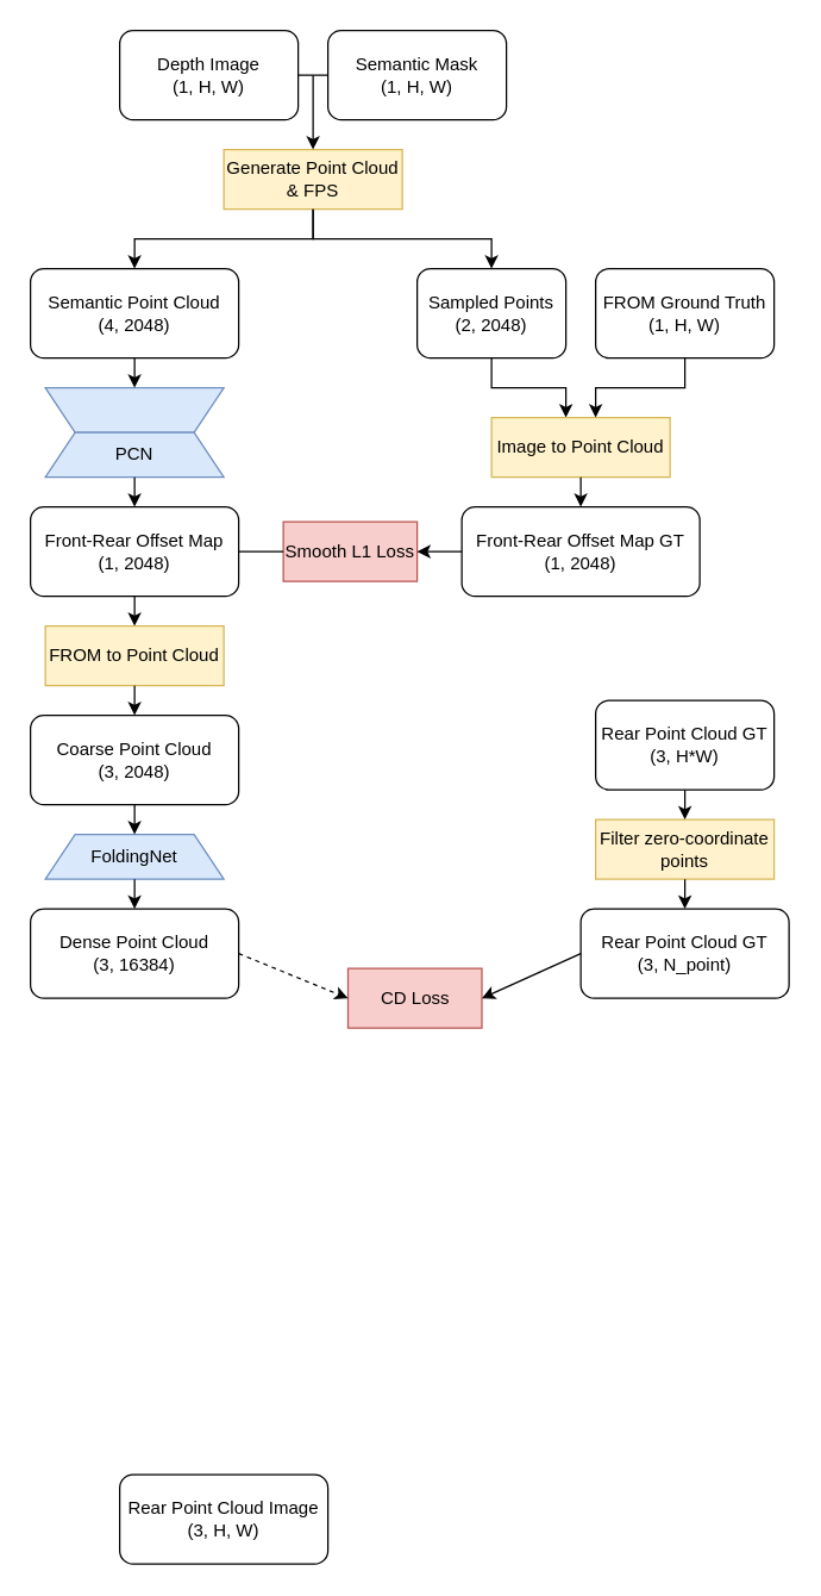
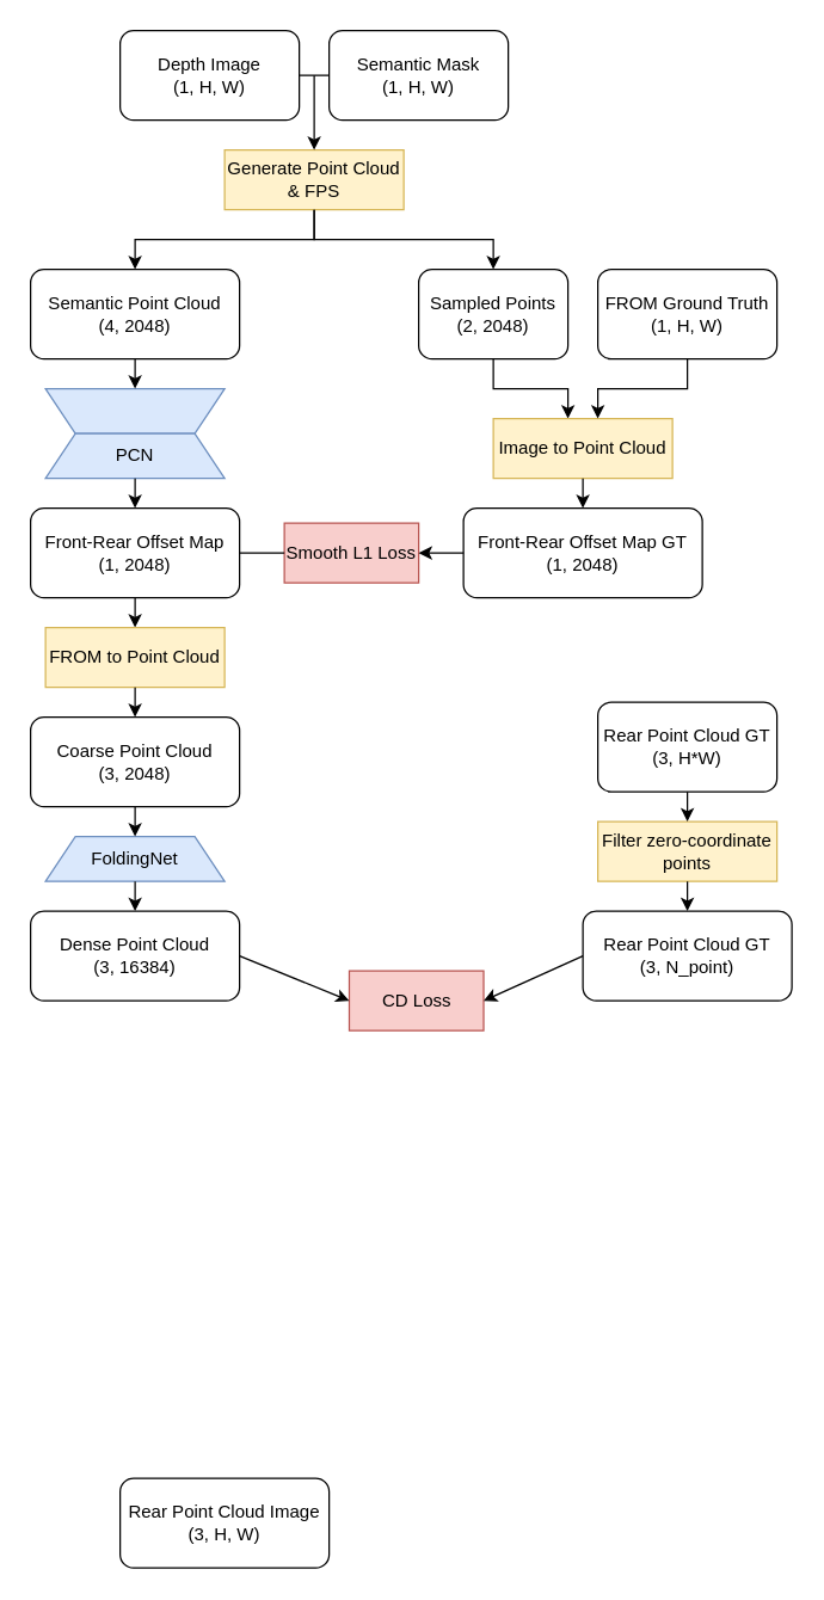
- <mxCell id="40" value="" style="endArrow=classic;html=1;rounded=0;exitX=1;exitY=0.5;exitDx=0;exitDy=0;entryX=0;entryY=0.5;entryDx=0;entryDy=0;dashed=1;" parent="1" source="32" target="38" edge="1"><mxGeometry width="50" height="50" relative="1" as="geometry"><mxPoint x="160" y="750" as="sourcePoint" /><mxPoint x="210" y="700" as="targetPoint" /></mxGeometry></mxCell>
+ <mxCell id="40" value="" style="endArrow=classic;html=1;rounded=0;exitX=1;exitY=0.5;exitDx=0;exitDy=0;entryX=0;entryY=0.5;entryDx=0;entryDy=0;" parent="1" source="32" target="38" edge="1"><mxGeometry width="50" height="50" relative="1" as="geometry"><mxPoint x="160" y="750" as="sourcePoint" /><mxPoint x="210" y="700" as="targetPoint" /></mxGeometry></mxCell>
